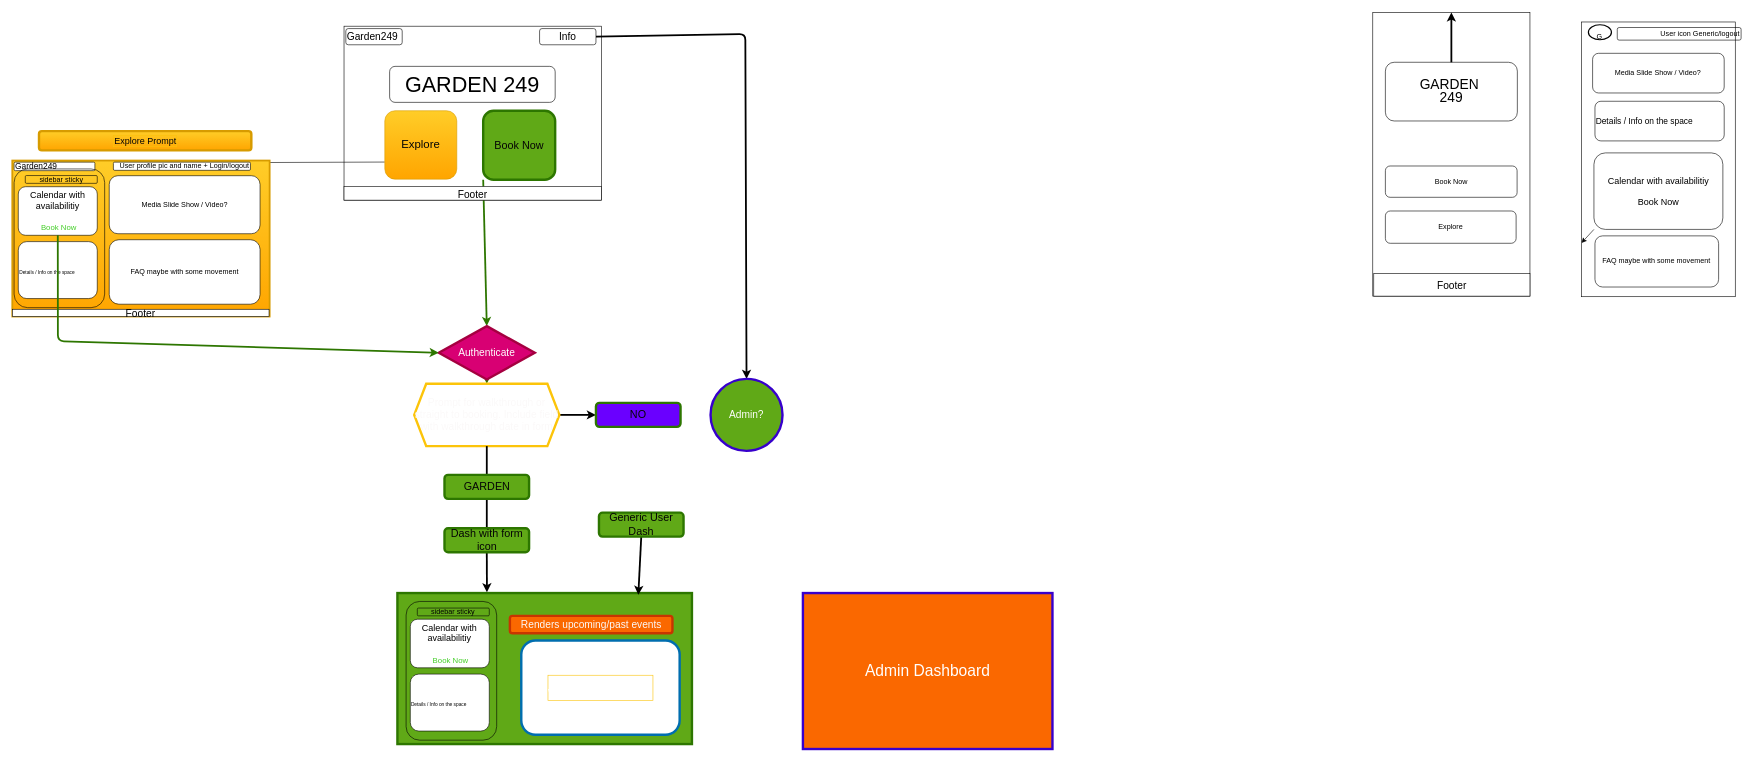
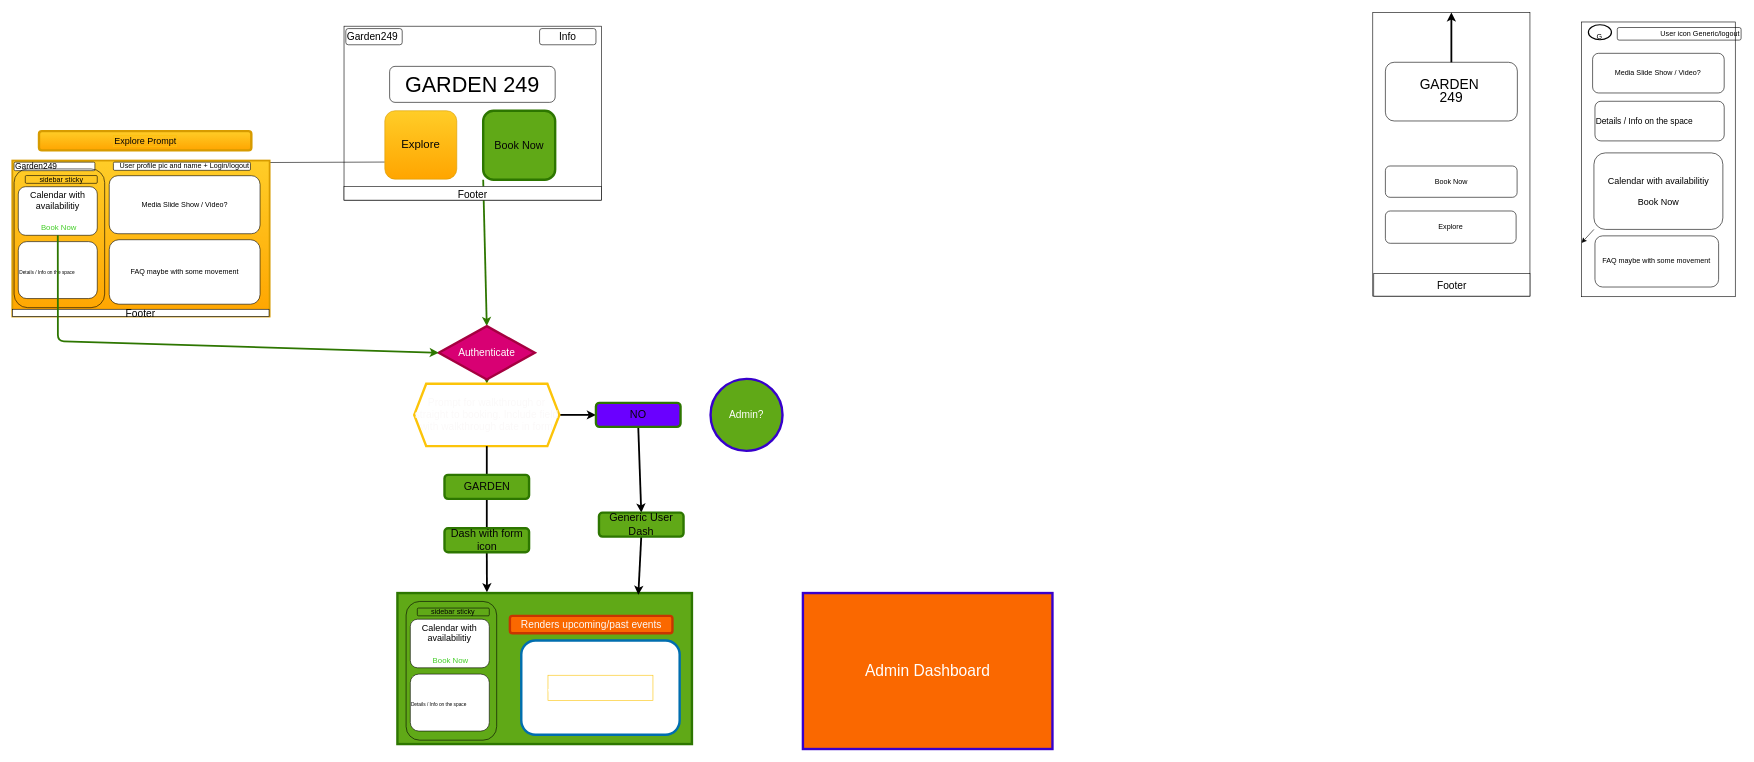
- <mxCell id="37" style="edgeStyle=none;html=1;exitX=1;exitY=0.5;exitDx=0;exitDy=0;entryX=0.5;entryY=0;entryDx=0;entryDy=0;strokeWidth=3;fontSize=17;fontColor=#fbf9f9;" parent="1" source="38" target="58" edge="1"><mxGeometry relative="1" as="geometry"><Array as="points"><mxPoint x="1242" y="56" /></Array></mxGeometry></mxCell>
+ <mxCell id="56" style="edgeStyle=none;html=1;exitX=0.5;exitY=1;exitDx=0;exitDy=0;entryX=0.5;entryY=0;entryDx=0;entryDy=0;strokeWidth=3;fontSize=17;fontColor=#fbf9f9;" parent="1" source="57" target="60" edge="1"><mxGeometry relative="1" as="geometry" /></mxCell>
